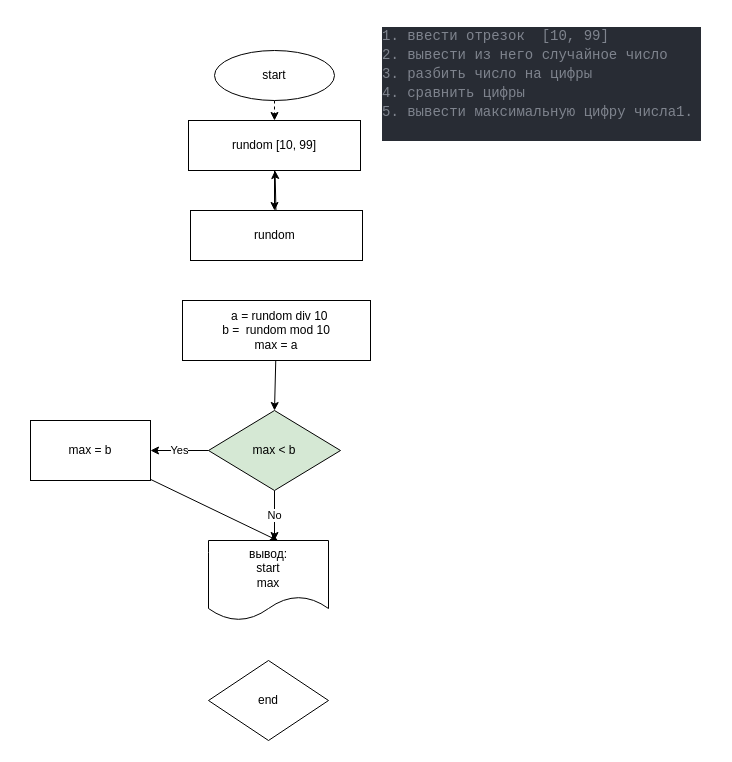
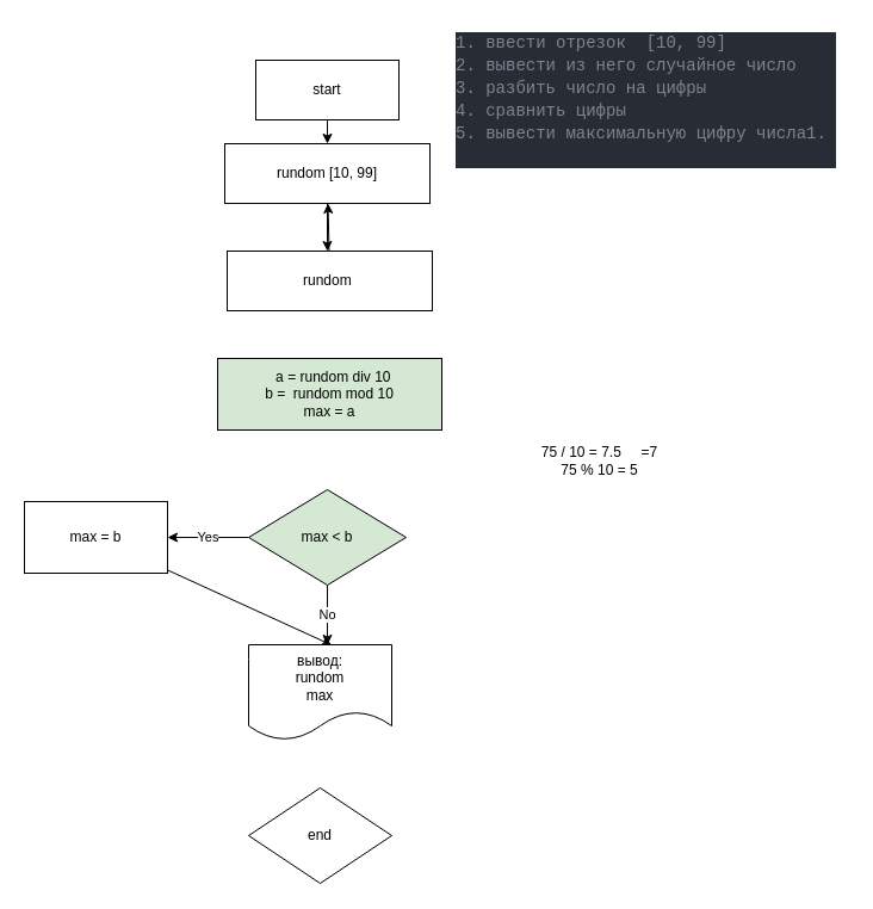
- <mxCell id="3" value="start" style="ellipse;whiteSpace=wrap;html=1;" parent="1" vertex="1"><mxGeometry x="214" y="50" width="120" height="50" as="geometry" /></mxCell>
+ <mxCell id="3" value="start" style="whiteSpace=wrap;html=1;rounded=0;" parent="1" vertex="1"><mxGeometry x="214" y="50" width="120" height="50" as="geometry" /></mxCell>
- <mxCell id="2" value="" style="edgeStyle=none;html=1;dashed=1;" parent="1" source="3" target="5" edge="1"><mxGeometry relative="1" as="geometry" /></mxCell>
+ <mxCell id="2" value="" style="edgeStyle=none;html=1;" parent="1" source="3" target="5" edge="1"><mxGeometry relative="1" as="geometry" /></mxCell>
- <mxCell id="8" value="&amp;nbsp; a = rundom div 10&lt;br&gt;b =&amp;nbsp;&amp;nbsp;rundom mod 10&lt;br&gt;max = a" style="rounded=0;whiteSpace=wrap;html=1;" parent="1" vertex="1"><mxGeometry x="182" y="300" width="188" height="60" as="geometry" /></mxCell>
+ <mxCell id="8" value="&amp;nbsp; a = rundom div 10&lt;br&gt;b =&amp;nbsp;&amp;nbsp;rundom mod 10&lt;br&gt;max = a" style="rounded=0;whiteSpace=wrap;html=1;fillColor=#d5e8d4;" parent="1" vertex="1"><mxGeometry x="182" y="300" width="188" height="60" as="geometry" /></mxCell>
- <mxCell id="7" style="edgeStyle=none;html=1;entryX=0.5;entryY=0;entryDx=0;entryDy=0;" parent="1" source="8" target="12" edge="1"><mxGeometry relative="1" as="geometry"><mxPoint x="276" y="446" as="targetPoint" /></mxGeometry></mxCell>
+ <mxCell id="9" value="75 / 10 = 7.5&amp;nbsp; &amp;nbsp; &amp;nbsp;=7&lt;br&gt;75 % 10 = 5&lt;br&gt;" style="text;html=1;align=center;verticalAlign=middle;resizable=0;points=[];autosize=1;strokeColor=none;fillColor=none;" parent="1" vertex="1"><mxGeometry x="447" y="371" width="110" height="30" as="geometry" /></mxCell>
- <mxCell id="16" value="max = b" style="whiteSpace=wrap;html=1;" parent="1" vertex="1"><mxGeometry x="30" y="420" width="120" height="60" as="geometry" /></mxCell>
+ <mxCell id="16" value="max = b" style="whiteSpace=wrap;html=1;" parent="1" vertex="1"><mxGeometry x="20" y="420" width="120" height="60" as="geometry" /></mxCell>
- <mxCell id="18" value="вывод:&lt;br&gt;start&lt;br&gt;max" style="shape=document;whiteSpace=wrap;html=1;boundedLbl=1;" vertex="1" parent="1"><mxGeometry x="208" y="540" width="120" height="80" as="geometry" /></mxCell>
+ <mxCell id="18" value="вывод:&lt;br&gt;rundom&lt;br&gt;max" style="shape=document;whiteSpace=wrap;html=1;boundedLbl=1;" vertex="1" parent="1"><mxGeometry x="208" y="540" width="120" height="80" as="geometry" /></mxCell>
